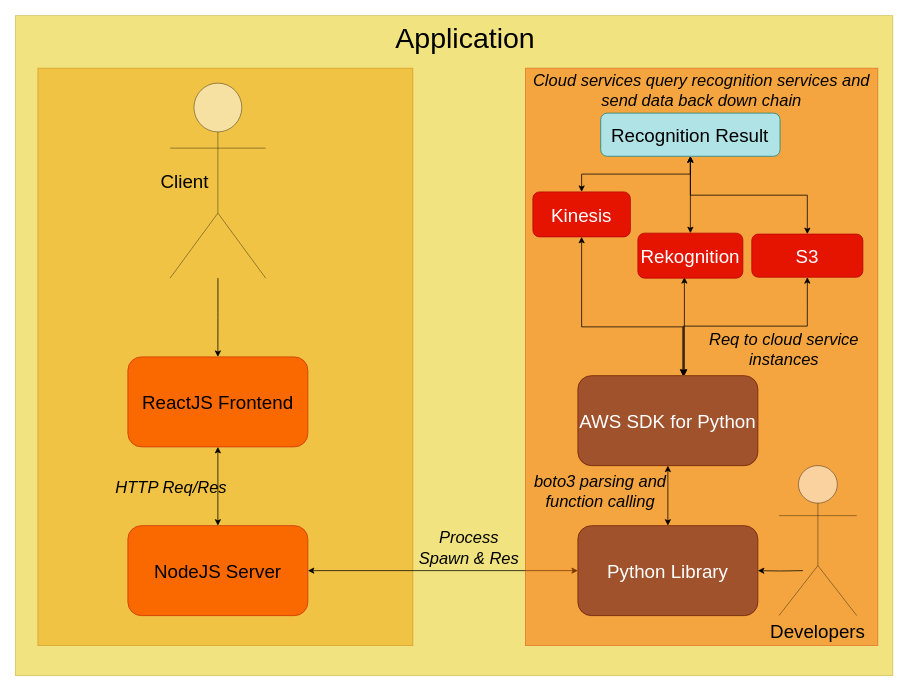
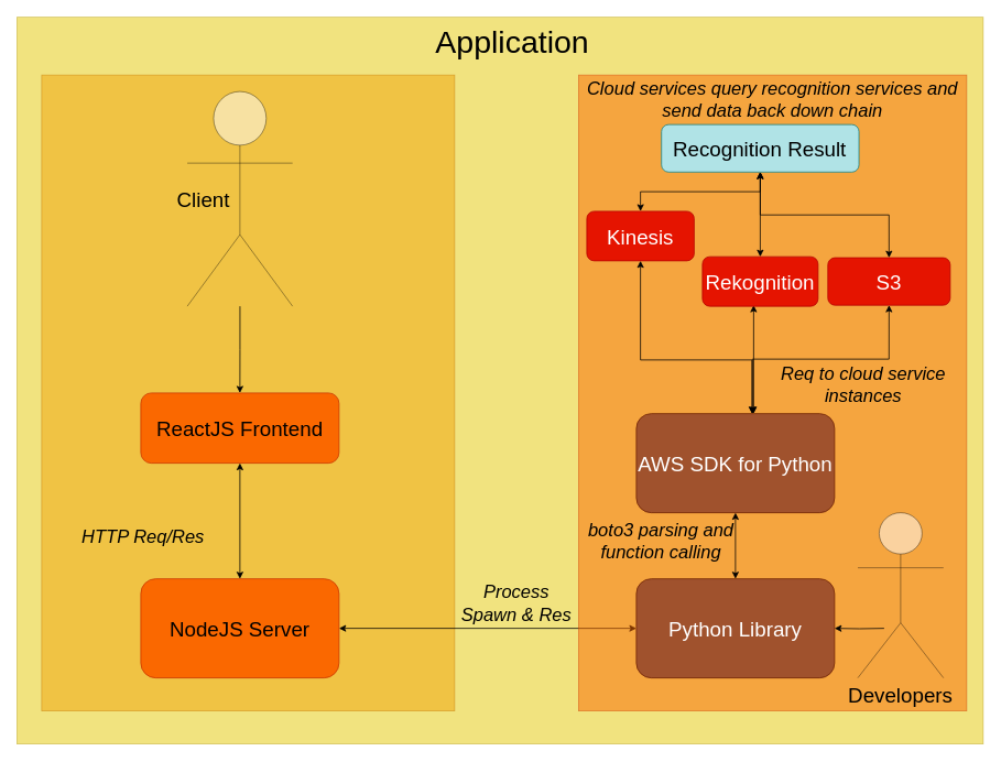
- <mxCell id="5" value="&lt;font style=&quot;font-size: 25px&quot;&gt;ReactJS Frontend&lt;/font&gt;" style="rounded=1;whiteSpace=wrap;html=1;fillColor=#fa6800;strokeColor=#C73500;fontColor=#000000;" vertex="1" parent="1"><mxGeometry x="170" y="475" width="240" height="120" as="geometry" /></mxCell>
+ <mxCell id="5" value="&lt;font style=&quot;font-size: 25px&quot;&gt;ReactJS Frontend&lt;/font&gt;" style="rounded=1;whiteSpace=wrap;html=1;fillColor=#fa6800;strokeColor=#C73500;fontColor=#000000;" vertex="1" parent="1"><mxGeometry x="170" y="475" width="240" height="85" as="geometry" /></mxCell>
- <mxCell id="12" value="&lt;font size=&quot;1&quot;&gt;&lt;i style=&quot;font-size: 22px&quot;&gt;HTTP Req/Res&lt;/i&gt;&lt;/font&gt;" style="text;html=1;strokeColor=none;fillColor=none;align=center;verticalAlign=middle;whiteSpace=wrap;rounded=0;opacity=50;" vertex="1" parent="1"><mxGeometry x="115" y="640" width="226.25" height="20" as="geometry" /></mxCell>
+ <mxCell id="12" value="&lt;font size=&quot;1&quot;&gt;&lt;i style=&quot;font-size: 22px&quot;&gt;HTTP Req/Res&lt;/i&gt;&lt;/font&gt;" style="text;html=1;strokeColor=none;fillColor=none;align=center;verticalAlign=middle;whiteSpace=wrap;rounded=0;opacity=50;" vertex="1" parent="1"><mxGeometry x="60" y="640" width="226.25" height="20" as="geometry" /></mxCell>
